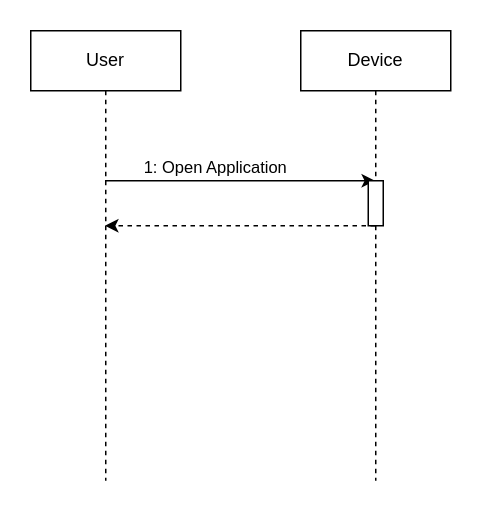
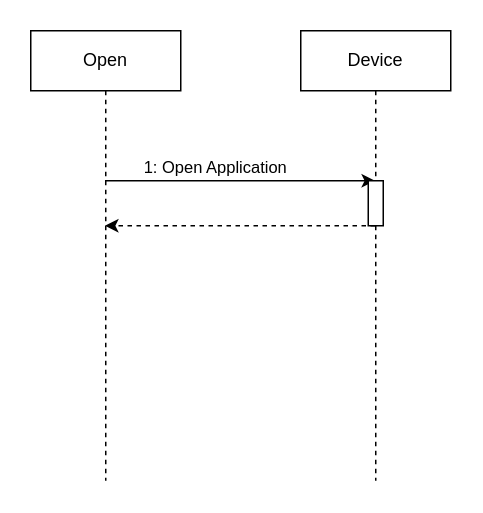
- <mxCell id="4" value="User" style="shape=umlLifeline;perimeter=lifelinePerimeter;whiteSpace=wrap;html=1;container=1;dropTarget=0;collapsible=0;recursiveResize=0;outlineConnect=0;portConstraint=eastwest;newEdgeStyle={&quot;edgeStyle&quot;:&quot;elbowEdgeStyle&quot;,&quot;elbow&quot;:&quot;vertical&quot;,&quot;curved&quot;:0,&quot;rounded&quot;:0};" vertex="1" parent="1"><mxGeometry x="20" y="20" width="100" height="300" as="geometry" /></mxCell>
+ <mxCell id="4" value="Open" style="shape=umlLifeline;perimeter=lifelinePerimeter;whiteSpace=wrap;html=1;container=1;dropTarget=0;collapsible=0;recursiveResize=0;outlineConnect=0;portConstraint=eastwest;newEdgeStyle={&quot;edgeStyle&quot;:&quot;elbowEdgeStyle&quot;,&quot;elbow&quot;:&quot;vertical&quot;,&quot;curved&quot;:0,&quot;rounded&quot;:0};" vertex="1" parent="1"><mxGeometry x="20" y="20" width="100" height="300" as="geometry" /></mxCell>
